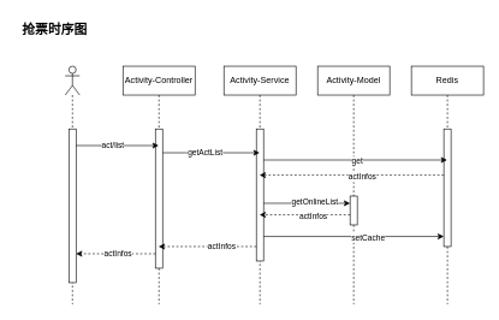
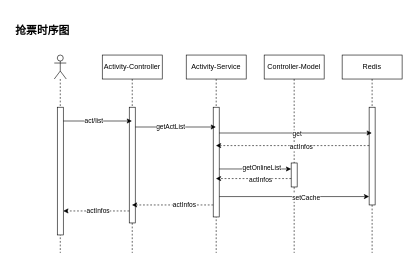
- <mxCell id="14" value="&lt;b&gt;&lt;font style=&quot;font-size: 18px;&quot;&gt;抢票时序图&lt;/font&gt;&lt;/b&gt;" style="text;html=1;align=center;verticalAlign=middle;resizable=0;points=[];autosize=1;strokeColor=none;fillColor=none;" vertex="1" parent="1"><mxGeometry x="20" y="20" width="110" height="40" as="geometry" /></mxCell>
+ <mxCell id="14" value="&lt;b&gt;&lt;font style=&quot;font-size: 18px;&quot;&gt;抢票时序图&lt;/font&gt;&lt;/b&gt;" style="text;html=1;align=center;verticalAlign=middle;resizable=0;points=[];autosize=1;strokeColor=none;fillColor=none;" vertex="1" parent="1"><mxGeometry x="15" y="30" width="110" height="40" as="geometry" /></mxCell>
- <mxCell id="12" value="Activity-Model" style="shape=umlLifeline;perimeter=lifelinePerimeter;whiteSpace=wrap;html=1;container=1;dropTarget=0;collapsible=0;recursiveResize=0;outlineConnect=0;portConstraint=eastwest;newEdgeStyle={&quot;edgeStyle&quot;:&quot;elbowEdgeStyle&quot;,&quot;elbow&quot;:&quot;vertical&quot;,&quot;curved&quot;:0,&quot;rounded&quot;:0};" vertex="1" parent="1"><mxGeometry x="440" y="91" width="100" height="330" as="geometry" /></mxCell>
+ <mxCell id="12" value="Controller-Model" style="shape=umlLifeline;perimeter=lifelinePerimeter;whiteSpace=wrap;html=1;container=1;dropTarget=0;collapsible=0;recursiveResize=0;outlineConnect=0;portConstraint=eastwest;newEdgeStyle={&quot;edgeStyle&quot;:&quot;elbowEdgeStyle&quot;,&quot;elbow&quot;:&quot;vertical&quot;,&quot;curved&quot;:0,&quot;rounded&quot;:0};" vertex="1" parent="1"><mxGeometry x="440" y="91" width="100" height="330" as="geometry" /></mxCell>
